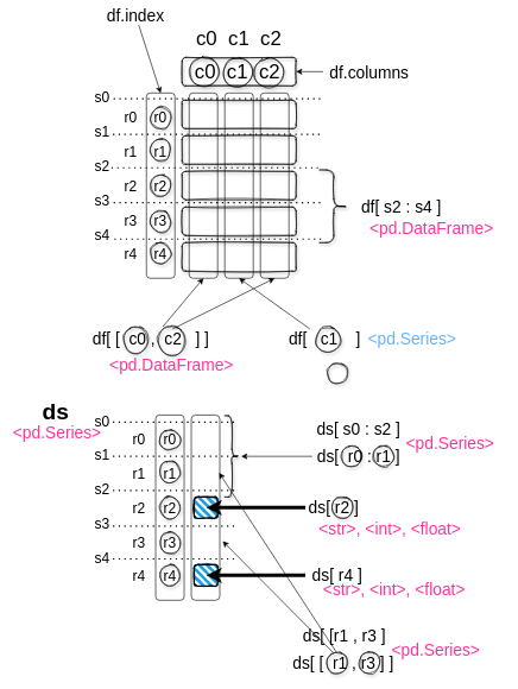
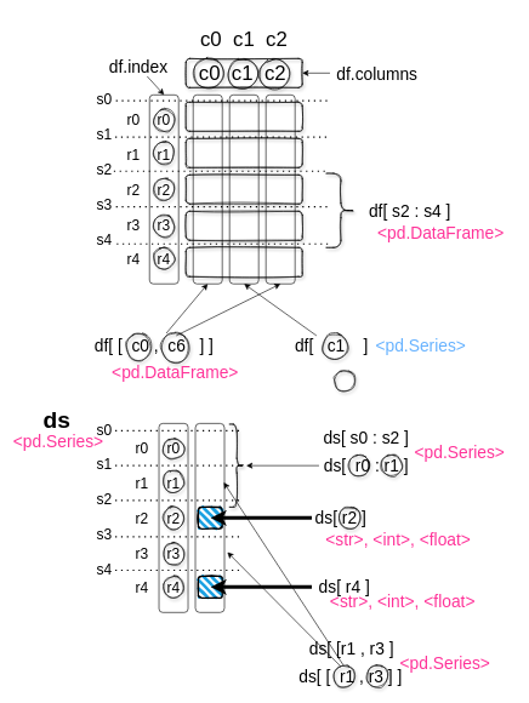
- <mxCell id="17" value="df.index" style="text;html=1;strokeColor=none;fillColor=none;align=center;verticalAlign=middle;whiteSpace=wrap;rounded=0;shadow=1;sketch=1;fontSize=23;" vertex="1" parent="1"><mxGeometry x="140" y="8.5" width="100" height="26" as="geometry" /></mxCell>
+ <mxCell id="17" value="df.index" style="text;html=1;strokeColor=none;fillColor=none;align=center;verticalAlign=middle;whiteSpace=wrap;rounded=0;shadow=1;sketch=1;fontSize=23;" vertex="1" parent="1"><mxGeometry x="140" y="78.5" width="100" height="26" as="geometry" /></mxCell>
- <mxCell id="40" value="df[ [&amp;nbsp; c0 ,&amp;nbsp; c2&amp;nbsp; &amp;nbsp;] ]" style="text;html=1;strokeColor=none;fillColor=none;align=center;verticalAlign=middle;whiteSpace=wrap;rounded=0;shadow=1;sketch=1;fontSize=23;movable=1;resizable=1;rotatable=1;deletable=1;editable=1;connectable=1;" vertex="1" parent="38"><mxGeometry x="-14" y="3.25" width="195" height="30" as="geometry" /></mxCell>
+ <mxCell id="40" value="df[ [&amp;nbsp; c0 ,&amp;nbsp; c6&amp;nbsp; &amp;nbsp;] ]" style="text;html=1;strokeColor=none;fillColor=none;align=center;verticalAlign=middle;whiteSpace=wrap;rounded=0;shadow=1;sketch=1;fontSize=23;movable=1;resizable=1;rotatable=1;deletable=1;editable=1;connectable=1;" vertex="1" parent="38"><mxGeometry x="-14" y="3.25" width="195" height="30" as="geometry" /></mxCell>
